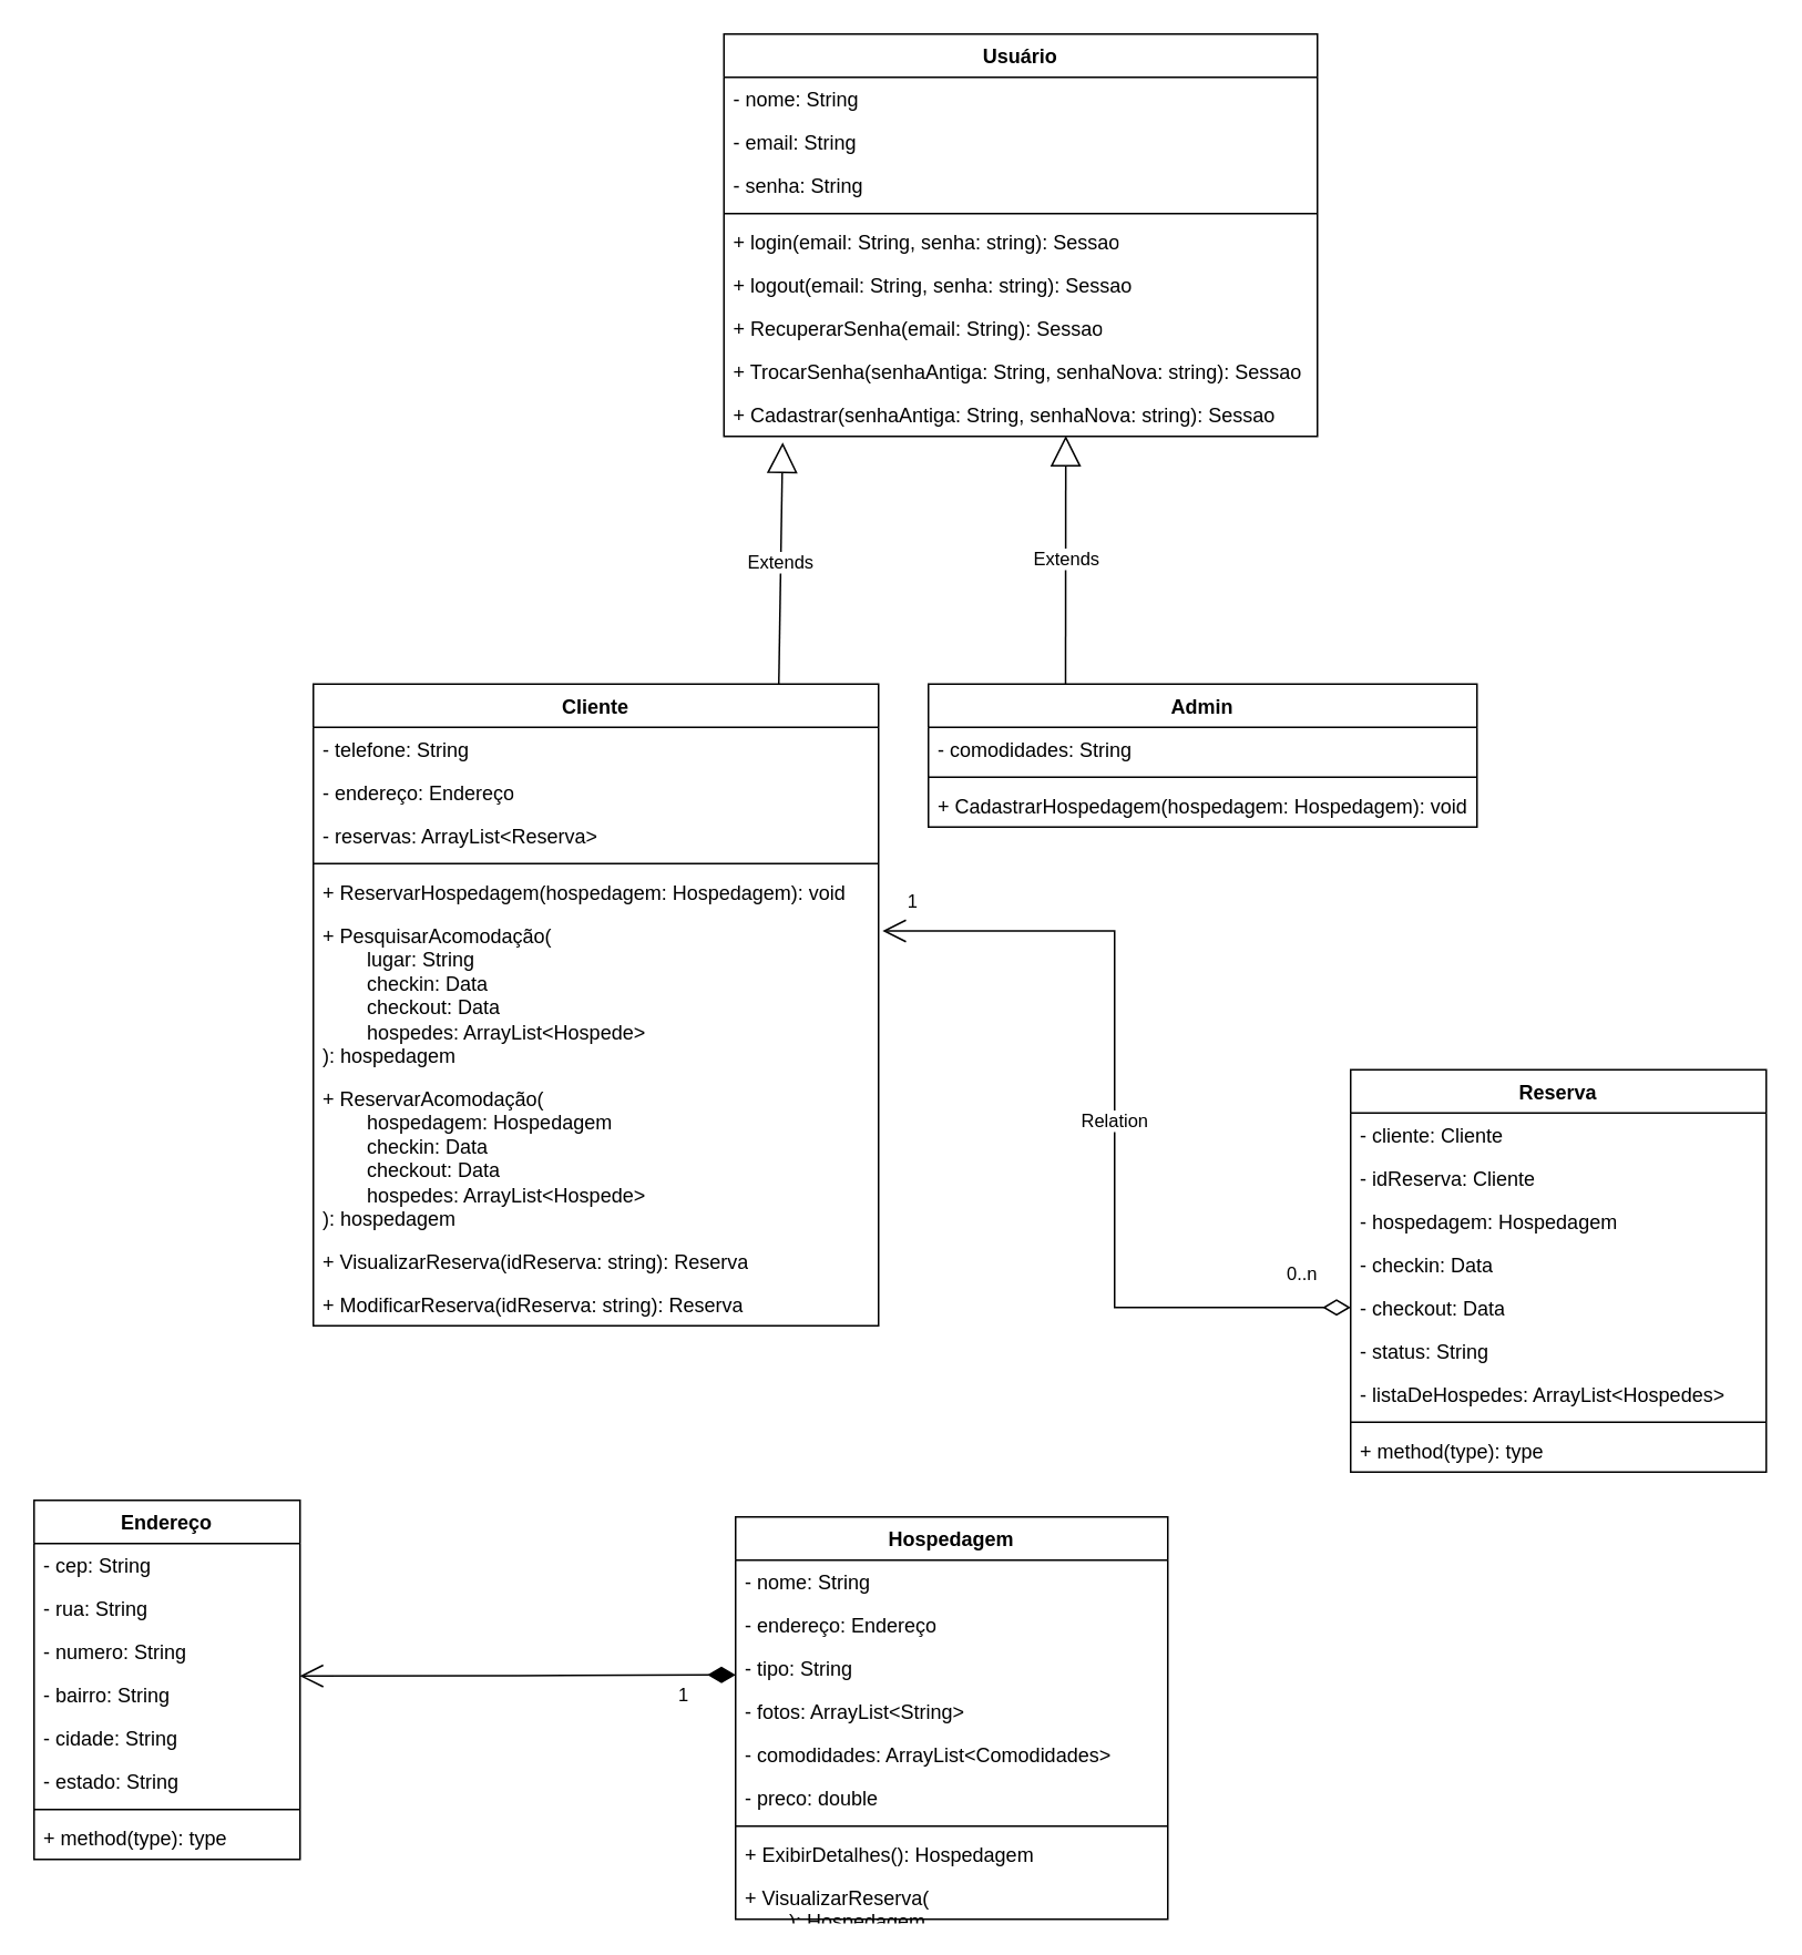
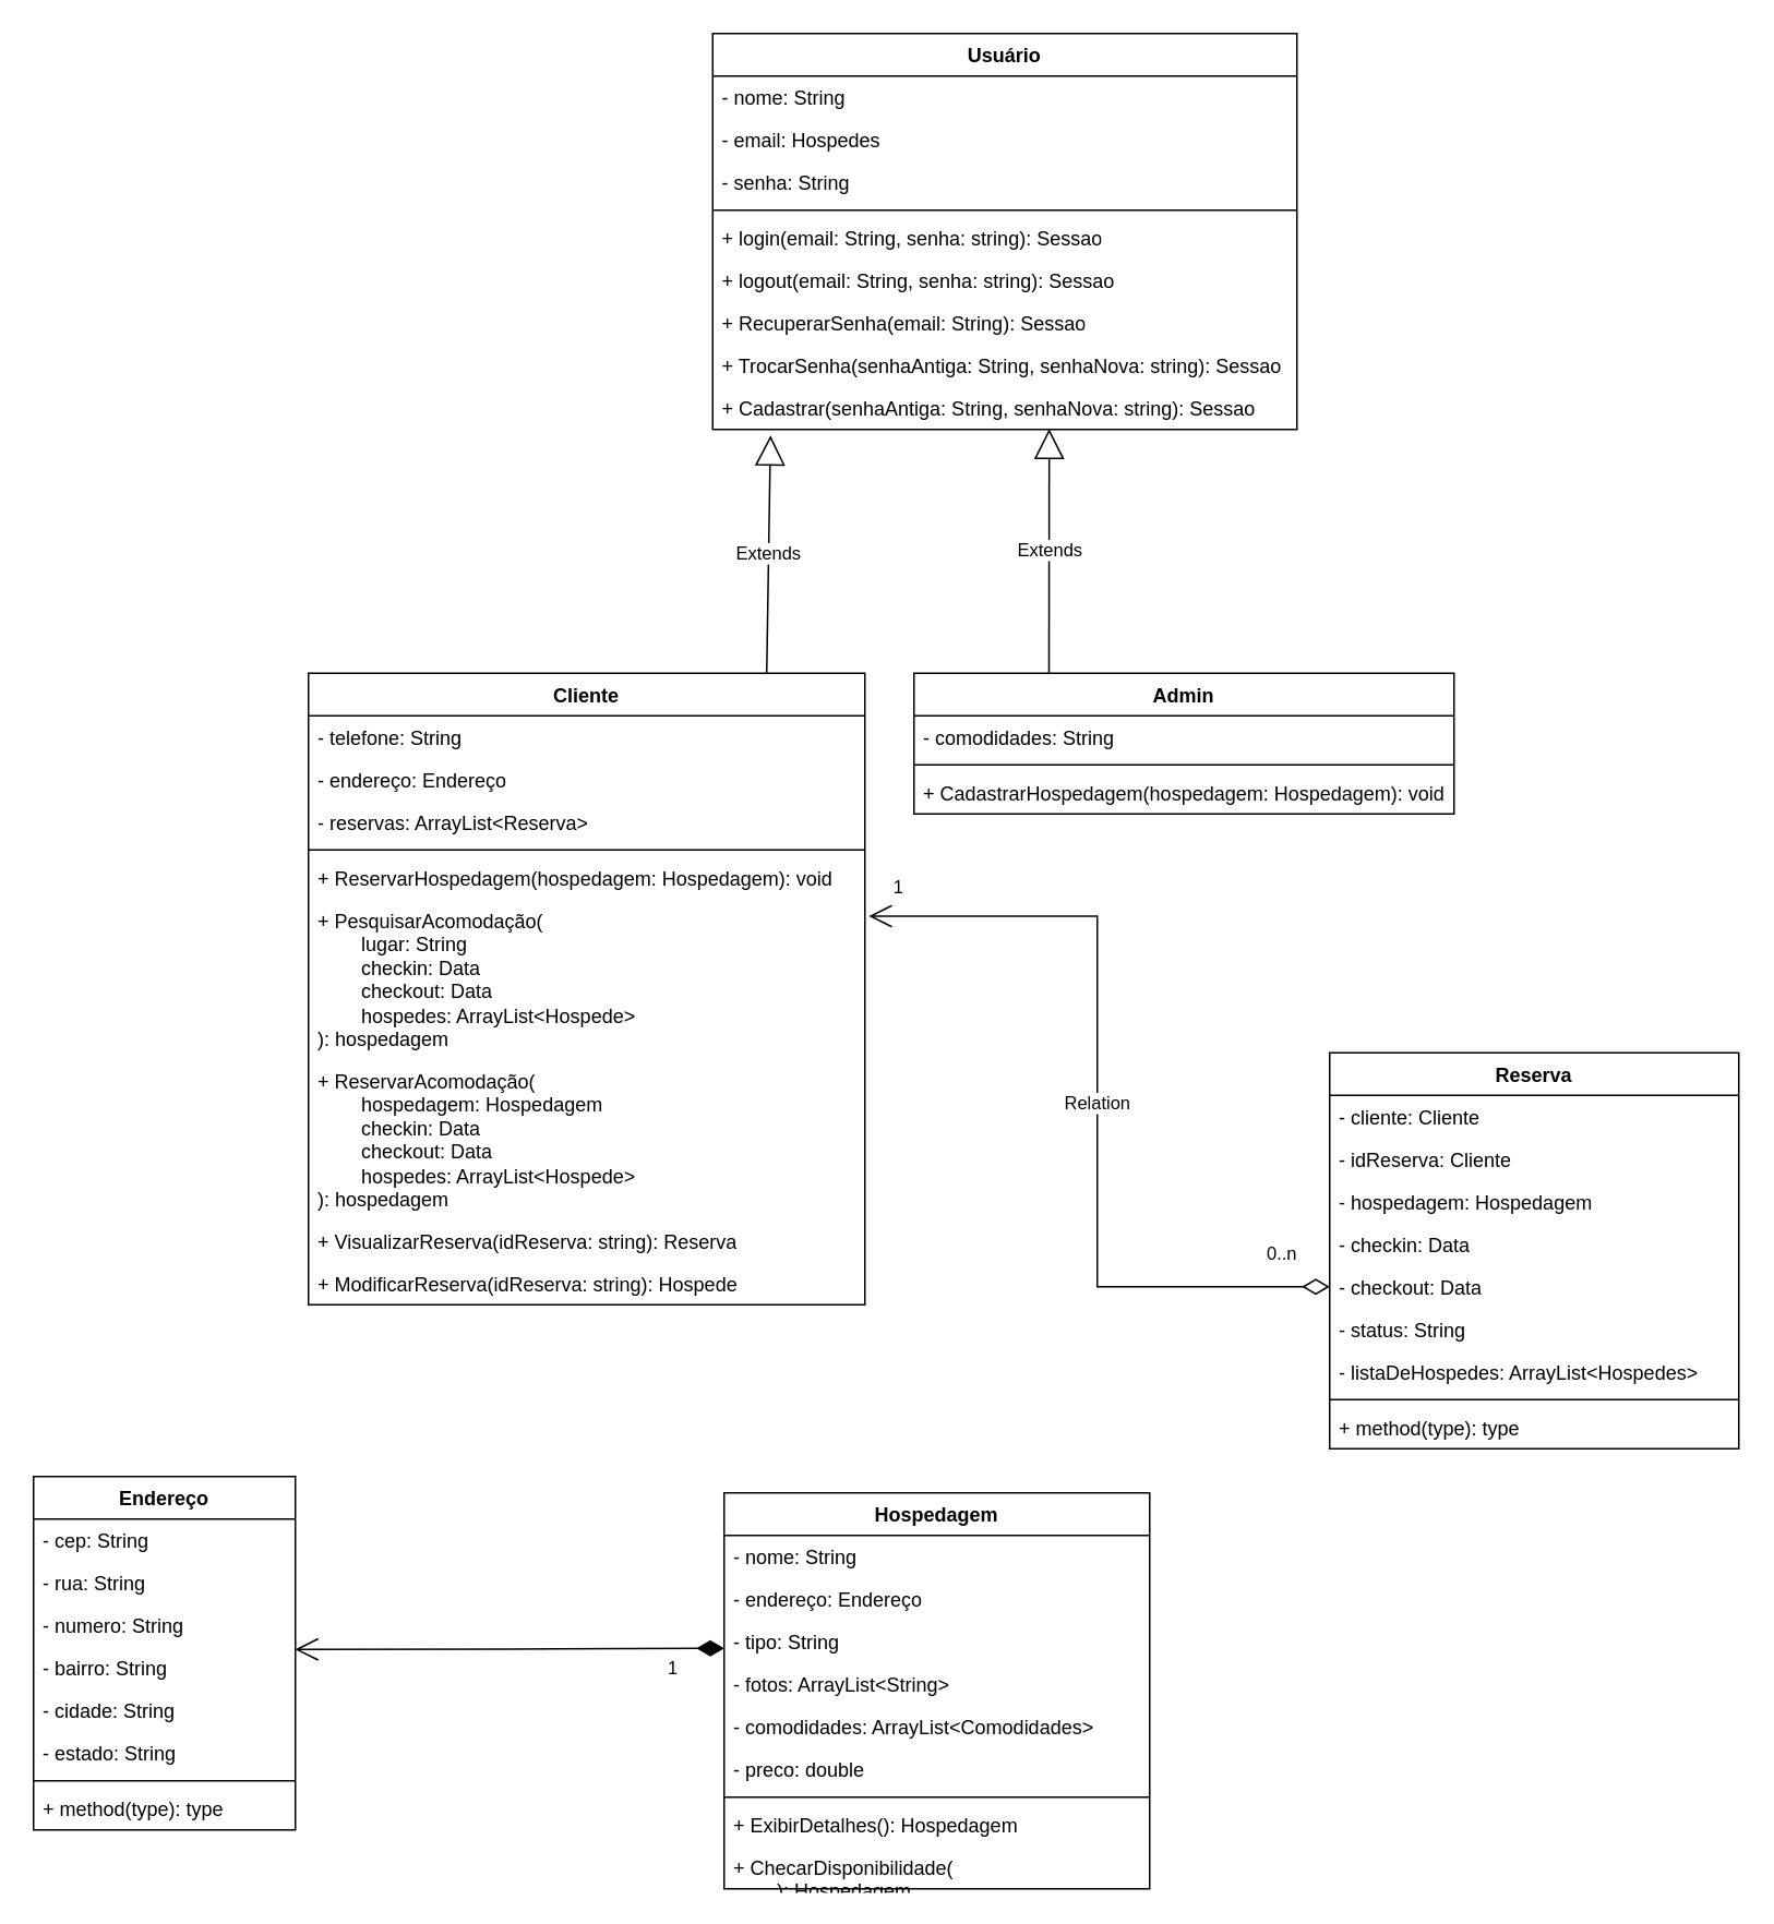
- <mxCell id="37" value="- email: String" style="text;strokeColor=none;fillColor=none;align=left;verticalAlign=top;spacingLeft=4;spacingRight=4;overflow=hidden;rotatable=0;points=[[0,0.5],[1,0.5]];portConstraint=eastwest;whiteSpace=wrap;html=1;" vertex="1" parent="35"><mxGeometry y="52" width="357" height="26" as="geometry" /></mxCell>
+ <mxCell id="37" value="- email: Hospedes" style="text;strokeColor=none;fillColor=none;align=left;verticalAlign=top;spacingLeft=4;spacingRight=4;overflow=hidden;rotatable=0;points=[[0,0.5],[1,0.5]];portConstraint=eastwest;whiteSpace=wrap;html=1;" vertex="1" parent="35"><mxGeometry y="52" width="357" height="26" as="geometry" /></mxCell>
- <mxCell id="11" value="+ ModificarReserva(idReserva: string): Reserva" style="text;strokeColor=none;fillColor=none;align=left;verticalAlign=top;spacingLeft=4;spacingRight=4;overflow=hidden;rotatable=0;points=[[0,0.5],[1,0.5]];portConstraint=eastwest;whiteSpace=wrap;html=1;" vertex="1" parent="2"><mxGeometry y="360" width="340" height="26" as="geometry" /></mxCell>
+ <mxCell id="11" value="+ ModificarReserva(idReserva: string): Hospede" style="text;strokeColor=none;fillColor=none;align=left;verticalAlign=top;spacingLeft=4;spacingRight=4;overflow=hidden;rotatable=0;points=[[0,0.5],[1,0.5]];portConstraint=eastwest;whiteSpace=wrap;html=1;" vertex="1" parent="2"><mxGeometry y="360" width="340" height="26" as="geometry" /></mxCell>
- <mxCell id="21" value="&lt;div&gt;+ VisualizarReserva(&lt;/div&gt;&lt;div&gt;&lt;span style=&quot;white-space: pre;&quot;&gt;&#09;&lt;/span&gt;): Hospedagem&lt;/div&gt;" style="text;strokeColor=none;fillColor=none;align=left;verticalAlign=top;spacingLeft=4;spacingRight=4;overflow=hidden;rotatable=0;points=[[0,0.5],[1,0.5]];portConstraint=eastwest;whiteSpace=wrap;html=1;" vertex="1" parent="12"><mxGeometry y="216" width="260" height="26" as="geometry" /></mxCell>
+ <mxCell id="21" value="&lt;div&gt;+ ChecarDisponibilidade(&lt;/div&gt;&lt;div&gt;&lt;span style=&quot;white-space: pre;&quot;&gt;&#09;&lt;/span&gt;): Hospedagem&lt;/div&gt;" style="text;strokeColor=none;fillColor=none;align=left;verticalAlign=top;spacingLeft=4;spacingRight=4;overflow=hidden;rotatable=0;points=[[0,0.5],[1,0.5]];portConstraint=eastwest;whiteSpace=wrap;html=1;" vertex="1" parent="12"><mxGeometry y="216" width="260" height="26" as="geometry" /></mxCell>
